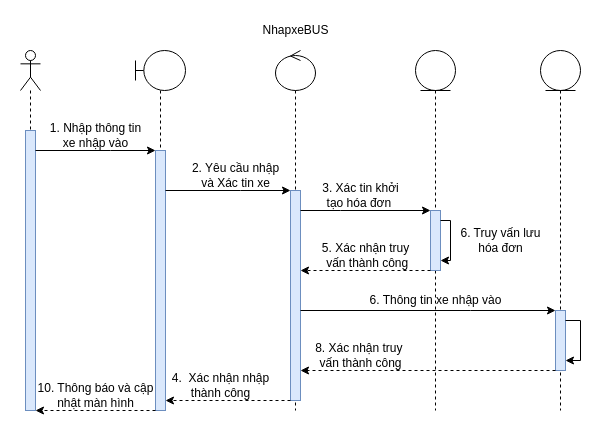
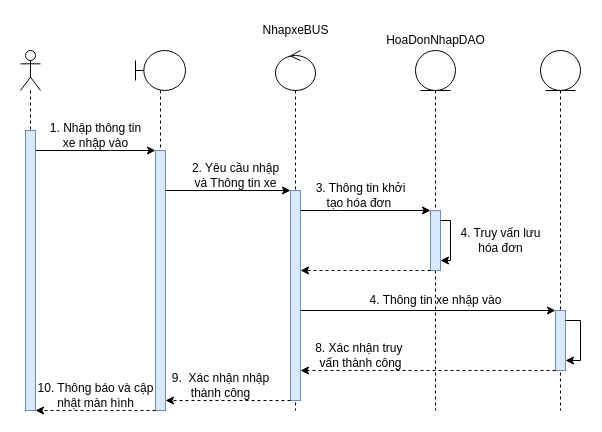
+ <mxCell id="12" value="HoaDonNhapDAO" style="text;html=1;align=center;verticalAlign=middle;resizable=0;points=[];autosize=1;strokeColor=none;fillColor=none;" parent="1" vertex="1"><mxGeometry x="380" y="30" width="110" height="20" as="geometry" /></mxCell>
- <mxCell id="16" value="2. Yêu cầu nhập &lt;br&gt;và Xác tin xe" style="text;html=1;align=center;verticalAlign=middle;resizable=0;points=[];autosize=1;strokeColor=none;fillColor=none;" parent="1" vertex="1"><mxGeometry x="185" y="160" width="100" height="30" as="geometry" /></mxCell>
+ <mxCell id="16" value="2. Yêu cầu nhập &lt;br&gt;và Thông tin xe" style="text;html=1;align=center;verticalAlign=middle;resizable=0;points=[];autosize=1;strokeColor=none;fillColor=none;" parent="1" vertex="1"><mxGeometry x="185" y="160" width="100" height="30" as="geometry" /></mxCell>
- <mxCell id="18" value="3. Xác tin khởi &lt;br&gt;tạo hóa đơn&amp;nbsp;" style="text;html=1;align=center;verticalAlign=middle;resizable=0;points=[];autosize=1;strokeColor=none;fillColor=none;" parent="1" vertex="1"><mxGeometry x="305" y="180" width="110" height="30" as="geometry" /></mxCell>
+ <mxCell id="18" value="3. Thông tin khởi &lt;br&gt;tạo hóa đơn&amp;nbsp;" style="text;html=1;align=center;verticalAlign=middle;resizable=0;points=[];autosize=1;strokeColor=none;fillColor=none;" parent="1" vertex="1"><mxGeometry x="305" y="180" width="110" height="30" as="geometry" /></mxCell>
- <mxCell id="19" value="6. Truy vấn lưu&lt;br&gt;hóa đơn" style="text;html=1;align=center;verticalAlign=middle;resizable=0;points=[];autosize=1;strokeColor=none;fillColor=none;" parent="1" vertex="1"><mxGeometry x="450" y="225" width="100" height="30" as="geometry" /></mxCell>
+ <mxCell id="19" value="4. Truy vấn lưu&lt;br&gt;hóa đơn" style="text;html=1;align=center;verticalAlign=middle;resizable=0;points=[];autosize=1;strokeColor=none;fillColor=none;" parent="1" vertex="1"><mxGeometry x="450" y="225" width="100" height="30" as="geometry" /></mxCell>
- <mxCell id="26" value="5. Xác nhận truy&lt;br&gt;&amp;nbsp;vấn thành công" style="text;html=1;align=center;verticalAlign=middle;resizable=0;points=[];autosize=1;strokeColor=none;fillColor=none;" vertex="1" parent="1"><mxGeometry x="315" y="240" width="100" height="30" as="geometry" /></mxCell>
- <mxCell id="29" value="6. Thông tin xe nhập vào" style="text;html=1;align=center;verticalAlign=middle;resizable=0;points=[];autosize=1;strokeColor=none;fillColor=none;" vertex="1" parent="1"><mxGeometry x="360" y="290" width="150" height="20" as="geometry" /></mxCell>
+ <mxCell id="29" value="4. Thông tin xe nhập vào" style="text;html=1;align=center;verticalAlign=middle;resizable=0;points=[];autosize=1;strokeColor=none;fillColor=none;" vertex="1" parent="1"><mxGeometry x="360" y="290" width="150" height="20" as="geometry" /></mxCell>
- <mxCell id="20" value="4.&amp;nbsp; Xác nhận nhập&lt;br&gt;thành công" style="text;html=1;align=center;verticalAlign=middle;resizable=0;points=[];autosize=1;strokeColor=none;fillColor=none;" parent="1" vertex="1"><mxGeometry x="165" y="370" width="110" height="30" as="geometry" /></mxCell>
+ <mxCell id="20" value="9.&amp;nbsp; Xác nhận nhập&lt;br&gt;thành công" style="text;html=1;align=center;verticalAlign=middle;resizable=0;points=[];autosize=1;strokeColor=none;fillColor=none;" parent="1" vertex="1"><mxGeometry x="165" y="370" width="110" height="30" as="geometry" /></mxCell>
